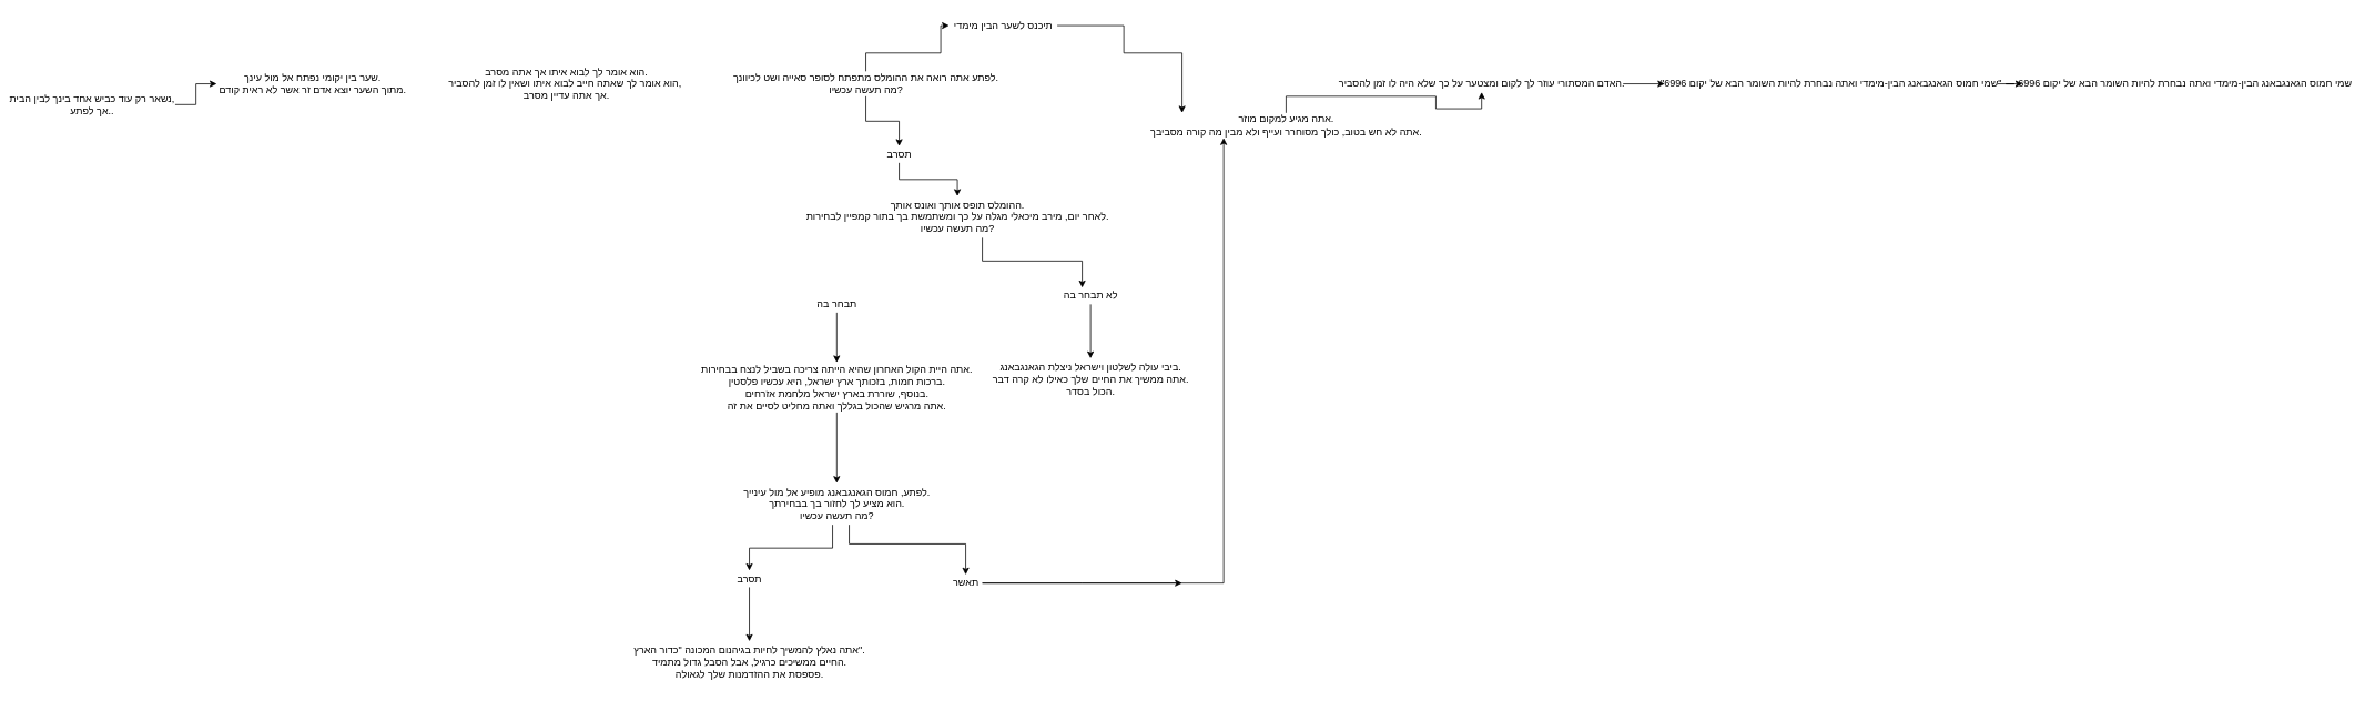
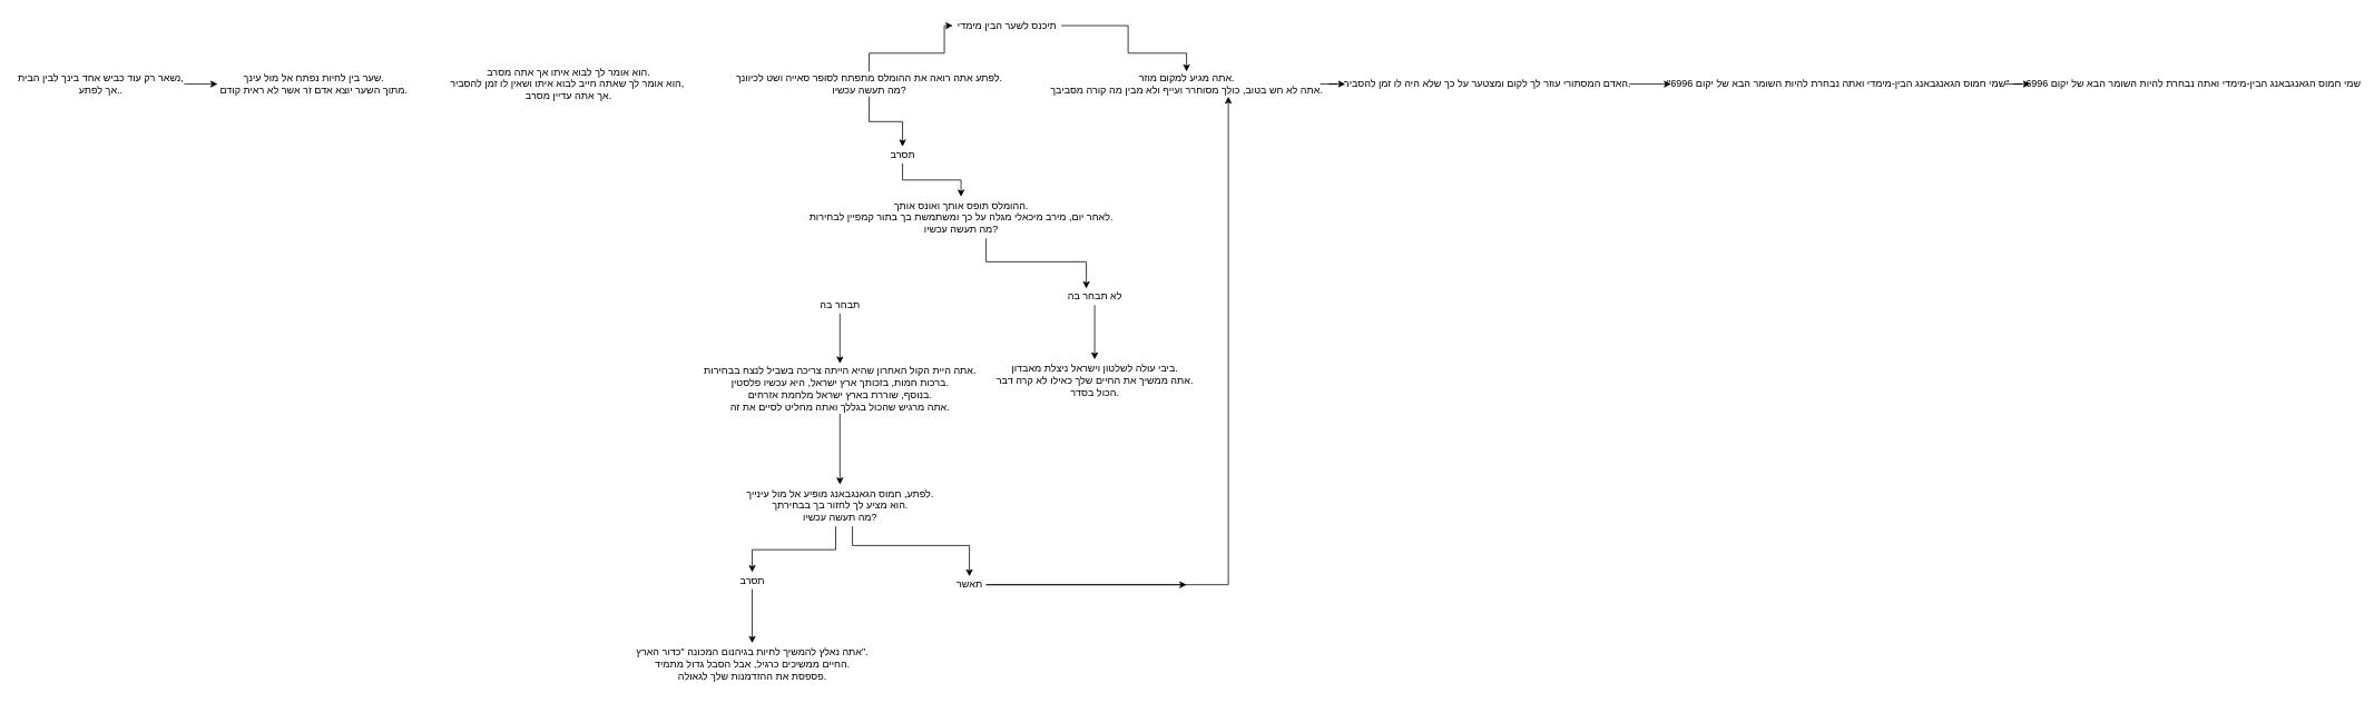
- <mxCell id="4" value="שער בין יקומי נפתח אל מול עינך.&lt;br&gt;מתוך השער יוצא אדם זר אשר לא ראית קודם." style="text;html=1;align=center;verticalAlign=middle;resizable=0;points=[];autosize=1;" vertex="1" parent="1"><mxGeometry x="260" y="85" width="230" height="30" as="geometry" /></mxCell>
+ <mxCell id="4" value="שער בין לחיות נפתח אל מול עינך.&lt;br&gt;מתוך השער יוצא אדם זר אשר לא ראית קודם." style="text;html=1;align=center;verticalAlign=middle;resizable=0;points=[];autosize=1;" vertex="1" parent="1"><mxGeometry x="260" y="85" width="230" height="30" as="geometry" /></mxCell>
- <mxCell id="3" value="נשאר רק עוד כביש אחד בינך לבין הבית,&lt;br&gt;אך לפתע.." style="text;html=1;align=center;verticalAlign=middle;resizable=0;points=[];autosize=1;" parent="1" vertex="1"><mxGeometry x="10" y="110" width="200" height="30" as="geometry" /></mxCell>
+ <mxCell id="3" value="נשאר רק עוד כביש אחד בינך לבין הבית,&lt;br&gt;אך לפתע.." style="text;html=1;align=center;verticalAlign=middle;resizable=0;points=[];autosize=1;" parent="1" vertex="1"><mxGeometry x="20" y="85" width="200" height="30" as="geometry" /></mxCell>
- <mxCell id="10" value="אתה מגיע למקום מוזר.&lt;br&gt;אתה לא חש בטוב, כולך מסוחרר ועייף ולא מבין מה קורה מסביבך." style="text;html=1;align=center;verticalAlign=middle;resizable=0;points=[];autosize=1;" vertex="1" parent="1"><mxGeometry x="1385" y="135" width="320" height="30" as="geometry" /></mxCell>
+ <mxCell id="10" value="אתה מגיע למקום מוזר.&lt;br&gt;אתה לא חש בטוב, כולך מסוחרר ועייף ולא מבין מה קורה מסביבך." style="text;html=1;align=center;verticalAlign=middle;resizable=0;points=[];autosize=1;" vertex="1" parent="1"><mxGeometry x="1260" y="85" width="320" height="30" as="geometry" /></mxCell>
- <mxCell id="26" value="ביבי עולה לשלטון וישראל ניצלת הגאנגבאנג.&lt;br&gt;אתה ממשיך את החיים שלך כאילו לא קרה דבר.&lt;br&gt;הכול בסדר." style="text;html=1;align=center;verticalAlign=middle;resizable=0;points=[];autosize=1;" vertex="1" parent="1"><mxGeometry x="1190" y="430" width="240" height="50" as="geometry" /></mxCell>
+ <mxCell id="26" value="ביבי עולה לשלטון וישראל ניצלת מאבדון.&lt;br&gt;אתה ממשיך את החיים שלך כאילו לא קרה דבר.&lt;br&gt;הכול בסדר." style="text;html=1;align=center;verticalAlign=middle;resizable=0;points=[];autosize=1;" vertex="1" parent="1"><mxGeometry x="1190" y="430" width="240" height="50" as="geometry" /></mxCell>
